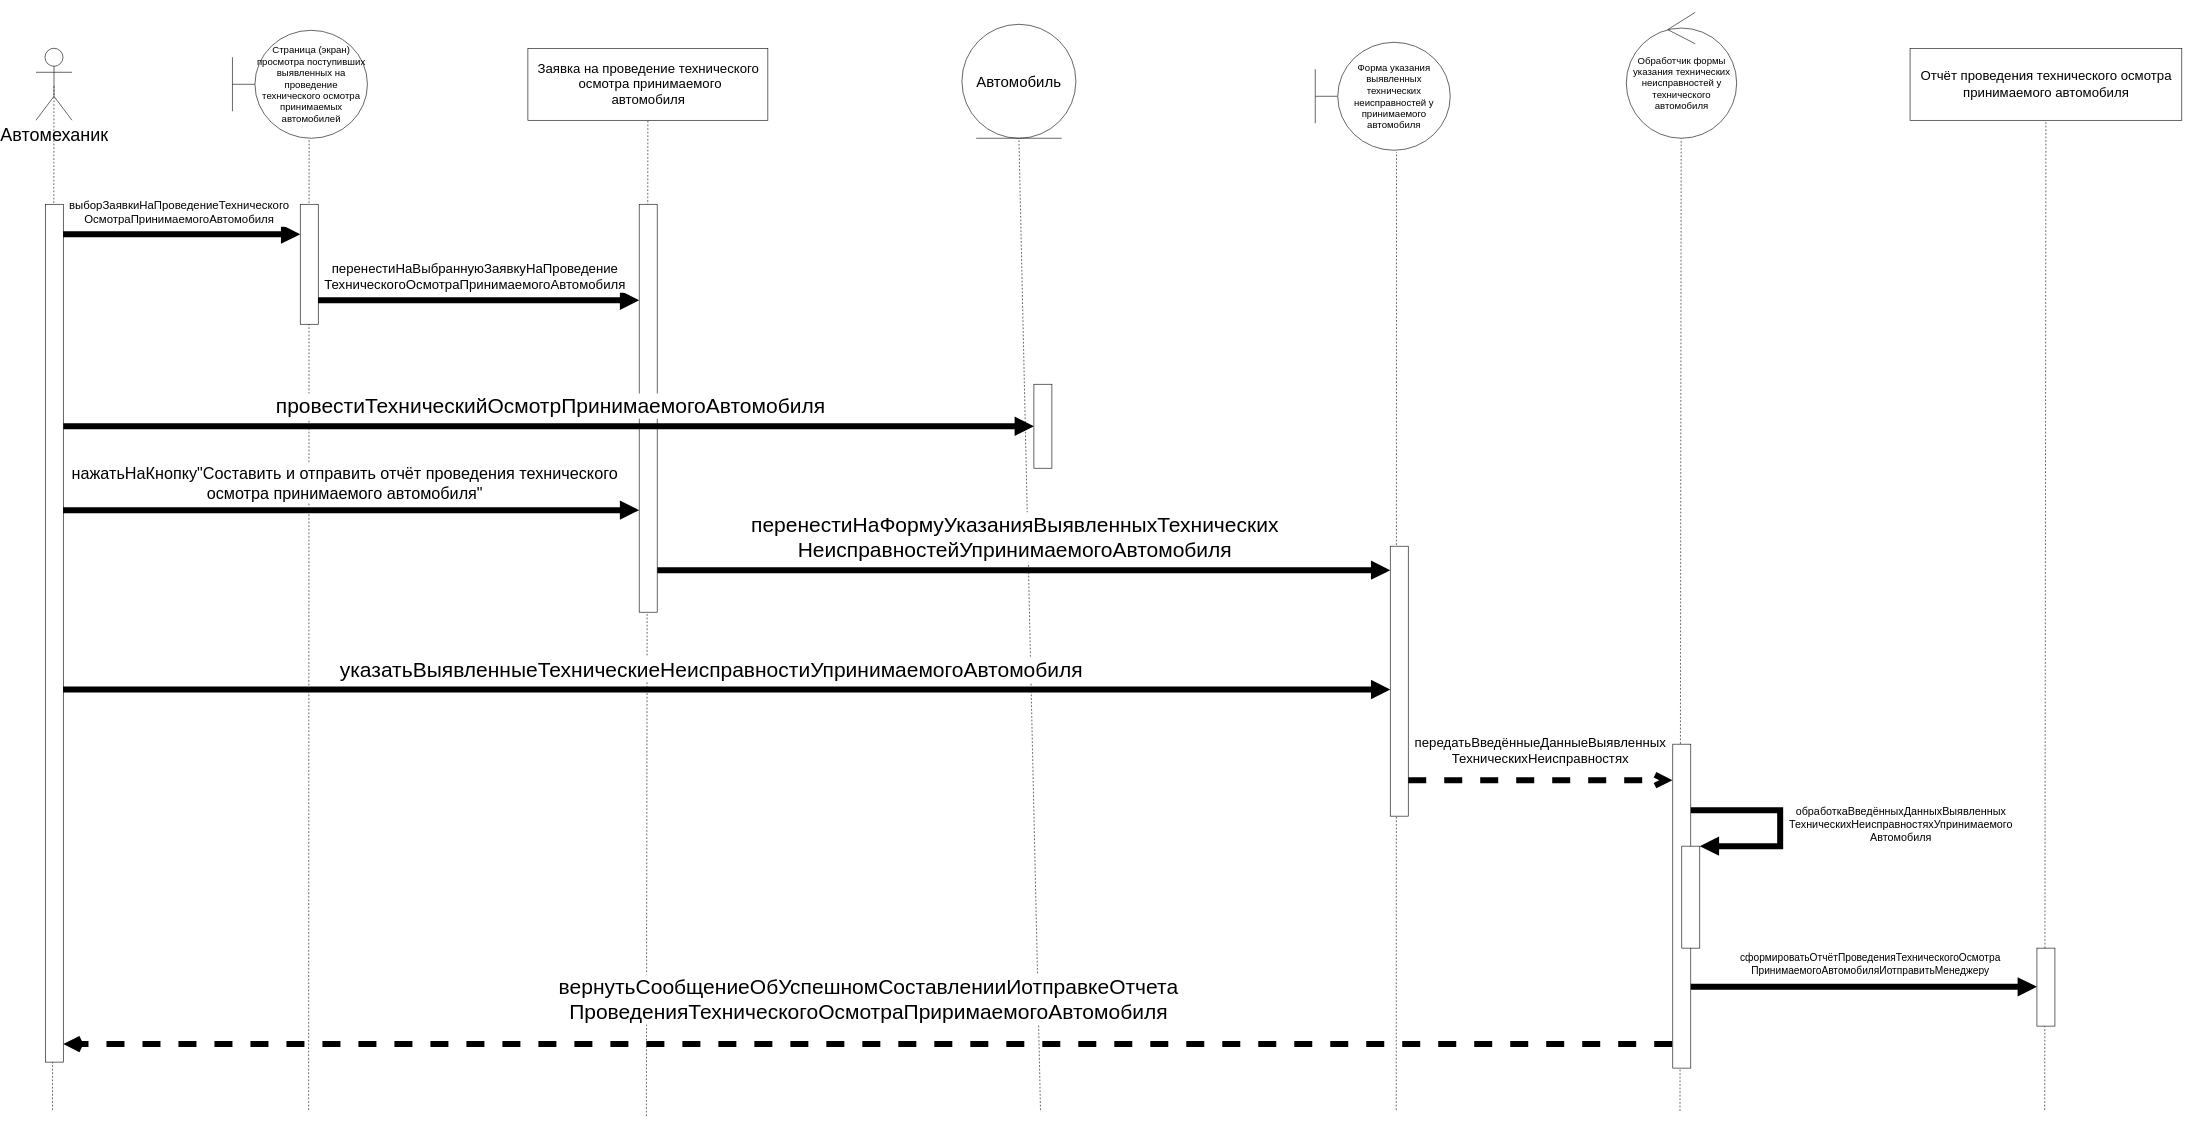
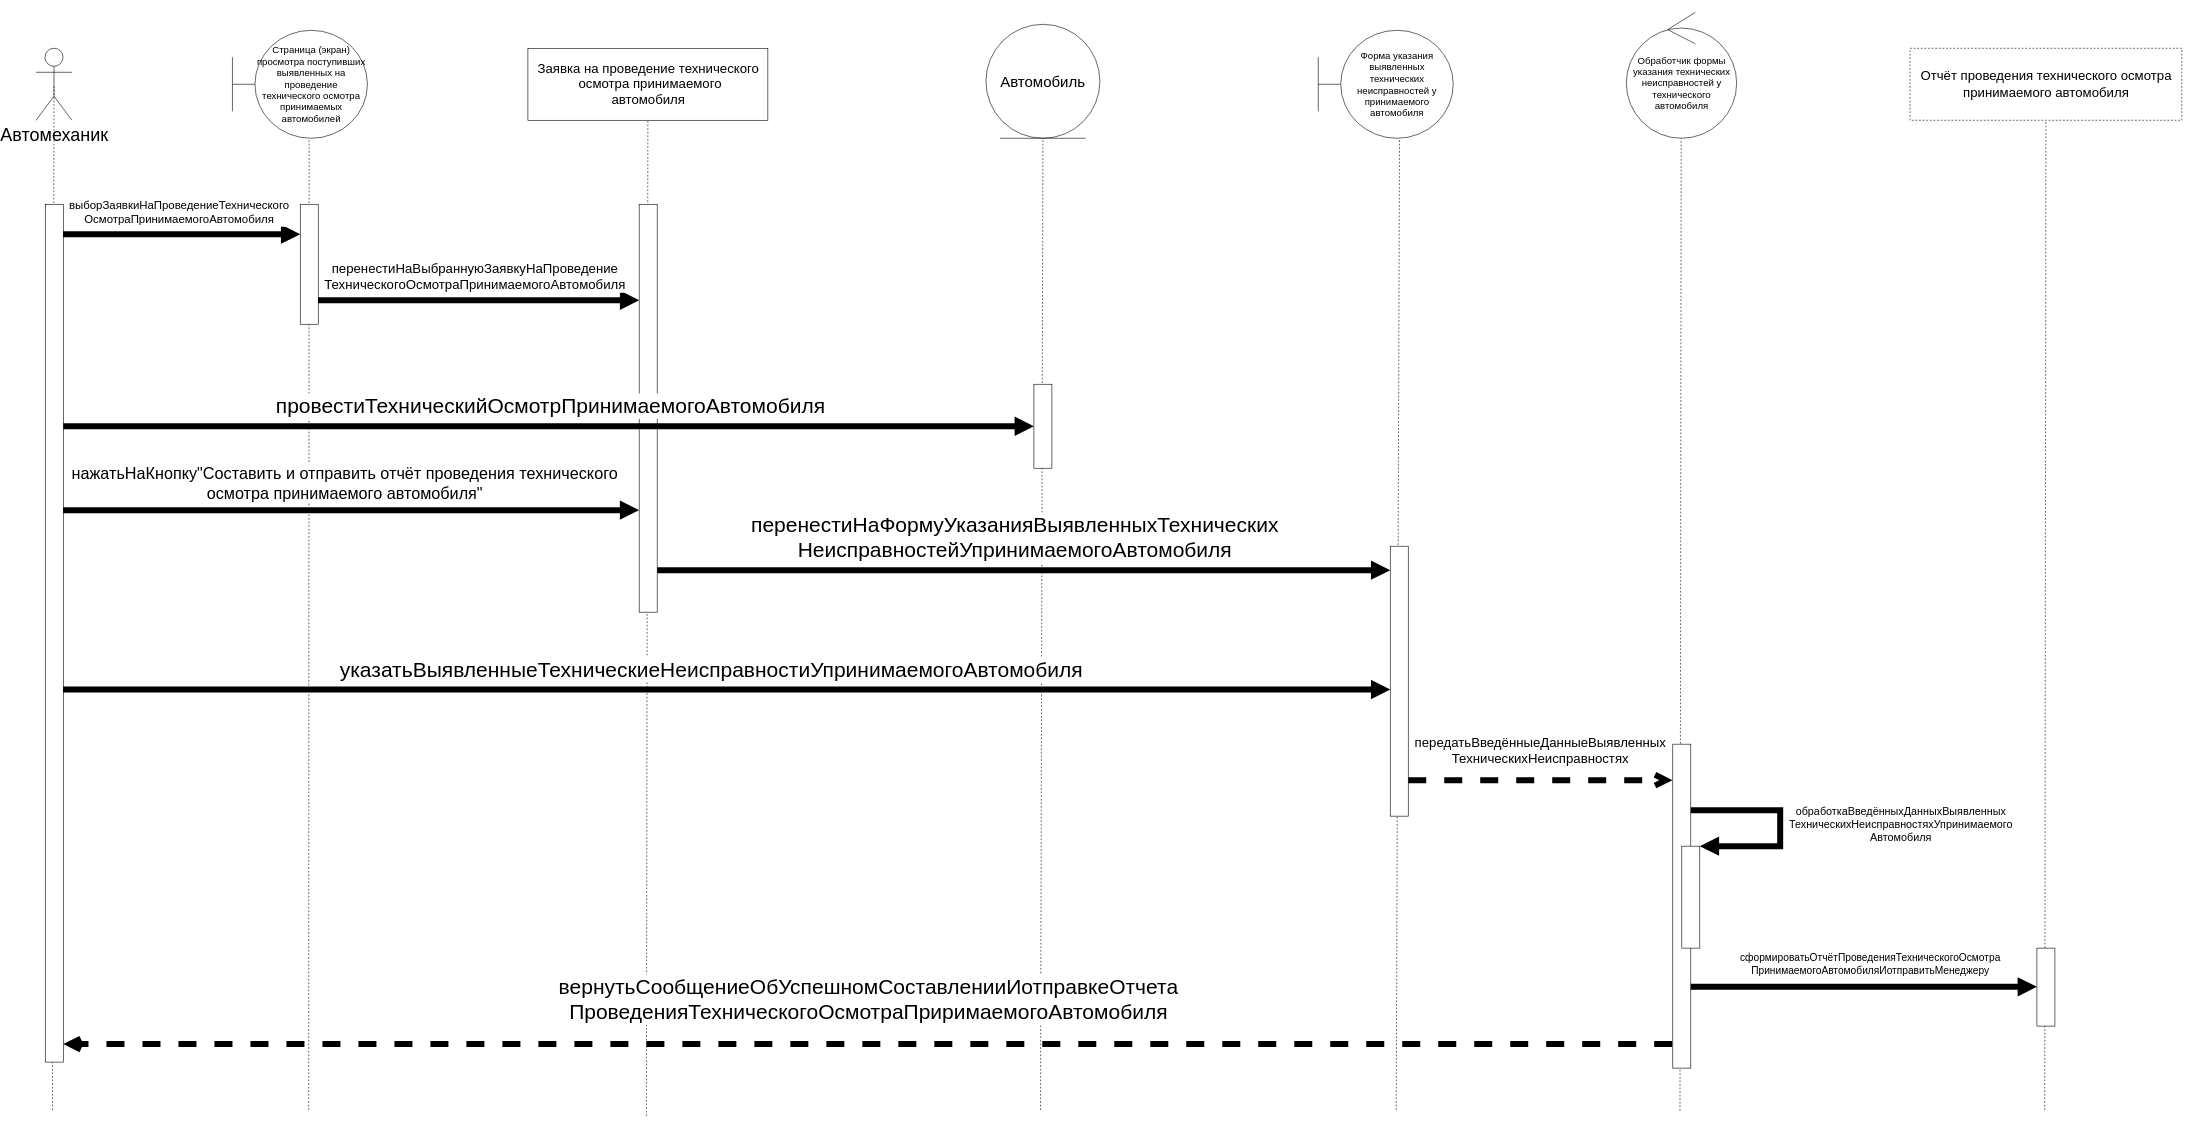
- <mxCell id="8" value="&lt;font style=&quot;font-size: 25px&quot;&gt;Автомобиль&lt;/font&gt;" style="ellipse;shape=umlEntity;whiteSpace=wrap;html=1;" vertex="1" parent="1"><mxGeometry x="1564" y="40" width="190" height="190" as="geometry" /></mxCell>
+ <mxCell id="8" value="&lt;font style=&quot;font-size: 25px&quot;&gt;Автомобиль&lt;/font&gt;" style="ellipse;shape=umlEntity;whiteSpace=wrap;html=1;" vertex="1" parent="1"><mxGeometry x="1604" y="40" width="190" height="190" as="geometry" /></mxCell>
- <mxCell id="7" value="&lt;span style=&quot;font-size: 22px&quot;&gt;Отчёт проведения технического осмотра &lt;br&gt;принимаемого автомобиля&lt;/span&gt;" style="html=1;" vertex="1" parent="1"><mxGeometry x="3144.5" y="80" width="453" height="120" as="geometry" /></mxCell>
+ <mxCell id="7" value="&lt;span style=&quot;font-size: 22px&quot;&gt;Отчёт проведения технического осмотра &lt;br&gt;принимаемого автомобиля&lt;/span&gt;" style="html=1;dashed=1;" vertex="1" parent="1"><mxGeometry x="3144.5" y="80" width="453" height="120" as="geometry" /></mxCell>
- <mxCell id="6" value="&lt;span style=&quot;font-size: 16px&quot;&gt;Форма указания выявленных технических неисправностей у принимаемого автомобиля&lt;/span&gt;" style="shape=umlBoundary;whiteSpace=wrap;html=1;" vertex="1" parent="1"><mxGeometry x="2153" y="70" width="225" height="180" as="geometry" /></mxCell>
+ <mxCell id="6" value="&lt;span style=&quot;font-size: 16px&quot;&gt;Форма указания выявленных технических неисправностей у принимаемого автомобиля&lt;/span&gt;" style="shape=umlBoundary;whiteSpace=wrap;html=1;" vertex="1" parent="1"><mxGeometry x="2158" width="225" height="180" as="geometry" y="50" /></mxCell>
